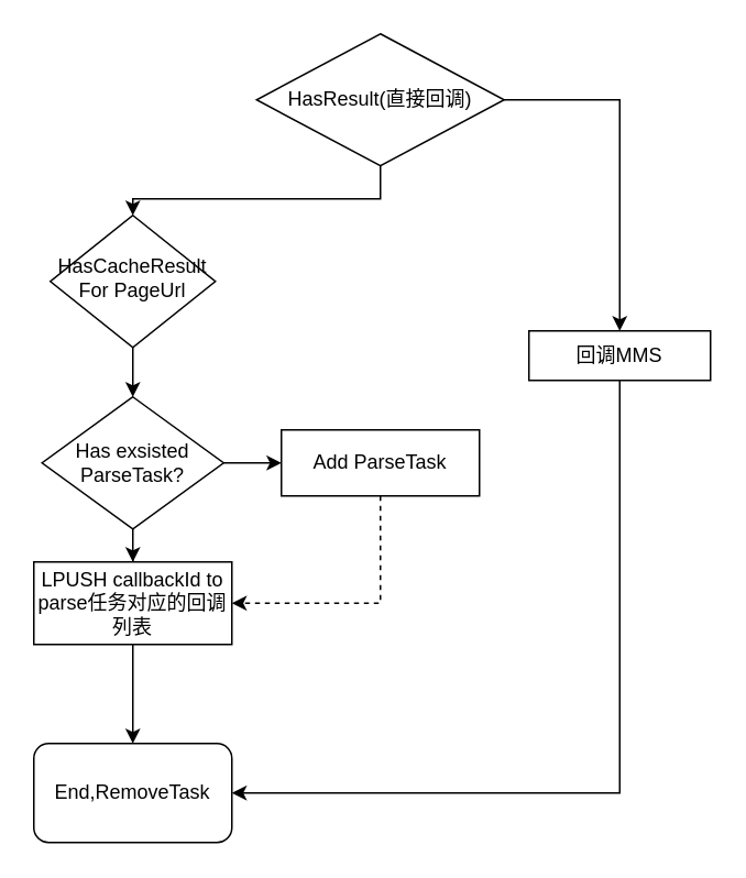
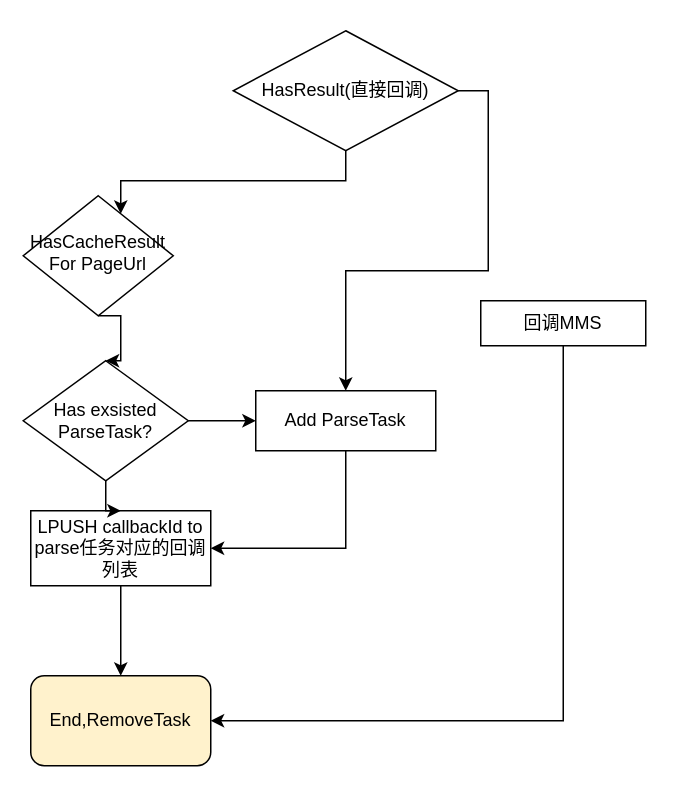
- <mxCell id="13" style="edgeStyle=orthogonalEdgeStyle;rounded=0;orthogonalLoop=1;jettySize=auto;html=1;exitX=1;exitY=0.5;exitDx=0;exitDy=0;entryX=0.5;entryY=0;entryDx=0;entryDy=0;" edge="1" parent="1" source="14" target="16"><mxGeometry relative="1" as="geometry" /></mxCell>
+ <mxCell id="13" style="edgeStyle=orthogonalEdgeStyle;rounded=0;orthogonalLoop=1;jettySize=auto;html=1;exitX=1;exitY=0.5;exitDx=0;exitDy=0;" edge="1" parent="1" source="14" target="4"><mxGeometry relative="1" as="geometry" /></mxCell>
- <mxCell id="3" value="HasCacheResult&lt;br&gt;For PageUrl" style="rhombus;whiteSpace=wrap;html=1;shadow=0;fontFamily=Helvetica;fontSize=12;align=center;strokeWidth=1;spacing=6;spacingTop=-4;" parent="1" vertex="1"><mxGeometry x="30" y="130" width="100" height="80" as="geometry" /></mxCell>
+ <mxCell id="3" value="HasCacheResult&lt;br&gt;For PageUrl" style="rhombus;whiteSpace=wrap;html=1;shadow=0;fontFamily=Helvetica;fontSize=12;align=center;strokeWidth=1;spacing=6;spacingTop=-4;" parent="1" vertex="1"><mxGeometry x="15" y="130" width="100" height="80" as="geometry" /></mxCell>
- <mxCell id="11" value="Has exsisted&lt;br&gt;ParseTask?" style="rhombus;whiteSpace=wrap;html=1;rounded=0;" vertex="1" parent="1"><mxGeometry x="25" y="240" width="110" height="80" as="geometry" /></mxCell>
+ <mxCell id="11" value="Has exsisted&lt;br&gt;ParseTask?" style="rhombus;whiteSpace=wrap;html=1;rounded=0;" vertex="1" parent="1"><mxGeometry x="15" y="240" width="110" height="80" as="geometry" /></mxCell>
- <mxCell id="6" value="" style="endArrow=classic;html=1;rounded=0;exitX=0.5;exitY=1;exitDx=0;exitDy=0;entryX=1;entryY=0.5;entryDx=0;entryDy=0;dashed=1;" edge="1" parent="1" source="4" target="5"><mxGeometry width="50" height="50" relative="1" as="geometry"><mxPoint x="240" y="605" as="sourcePoint" /><mxPoint x="290" y="555" as="targetPoint" /><Array as="points"><mxPoint x="230" y="365" /></Array></mxGeometry></mxCell>
+ <mxCell id="6" value="" style="endArrow=classic;html=1;rounded=0;exitX=0.5;exitY=1;exitDx=0;exitDy=0;entryX=1;entryY=0.5;entryDx=0;entryDy=0;" edge="1" parent="1" source="4" target="5"><mxGeometry width="50" height="50" relative="1" as="geometry"><mxPoint x="240" y="605" as="sourcePoint" /><mxPoint x="290" y="555" as="targetPoint" /><Array as="points"><mxPoint x="230" y="365" /></Array></mxGeometry></mxCell>
- <mxCell id="7" value="End,RemoveTask" style="rounded=1;whiteSpace=wrap;html=1;" vertex="1" parent="1"><mxGeometry x="20" y="450" width="120" height="60" as="geometry" /></mxCell>
+ <mxCell id="7" value="End,RemoveTask" style="rounded=1;whiteSpace=wrap;html=1;fillColor=#fff2cc;" vertex="1" parent="1"><mxGeometry x="20" y="450" width="120" height="60" as="geometry" /></mxCell>
